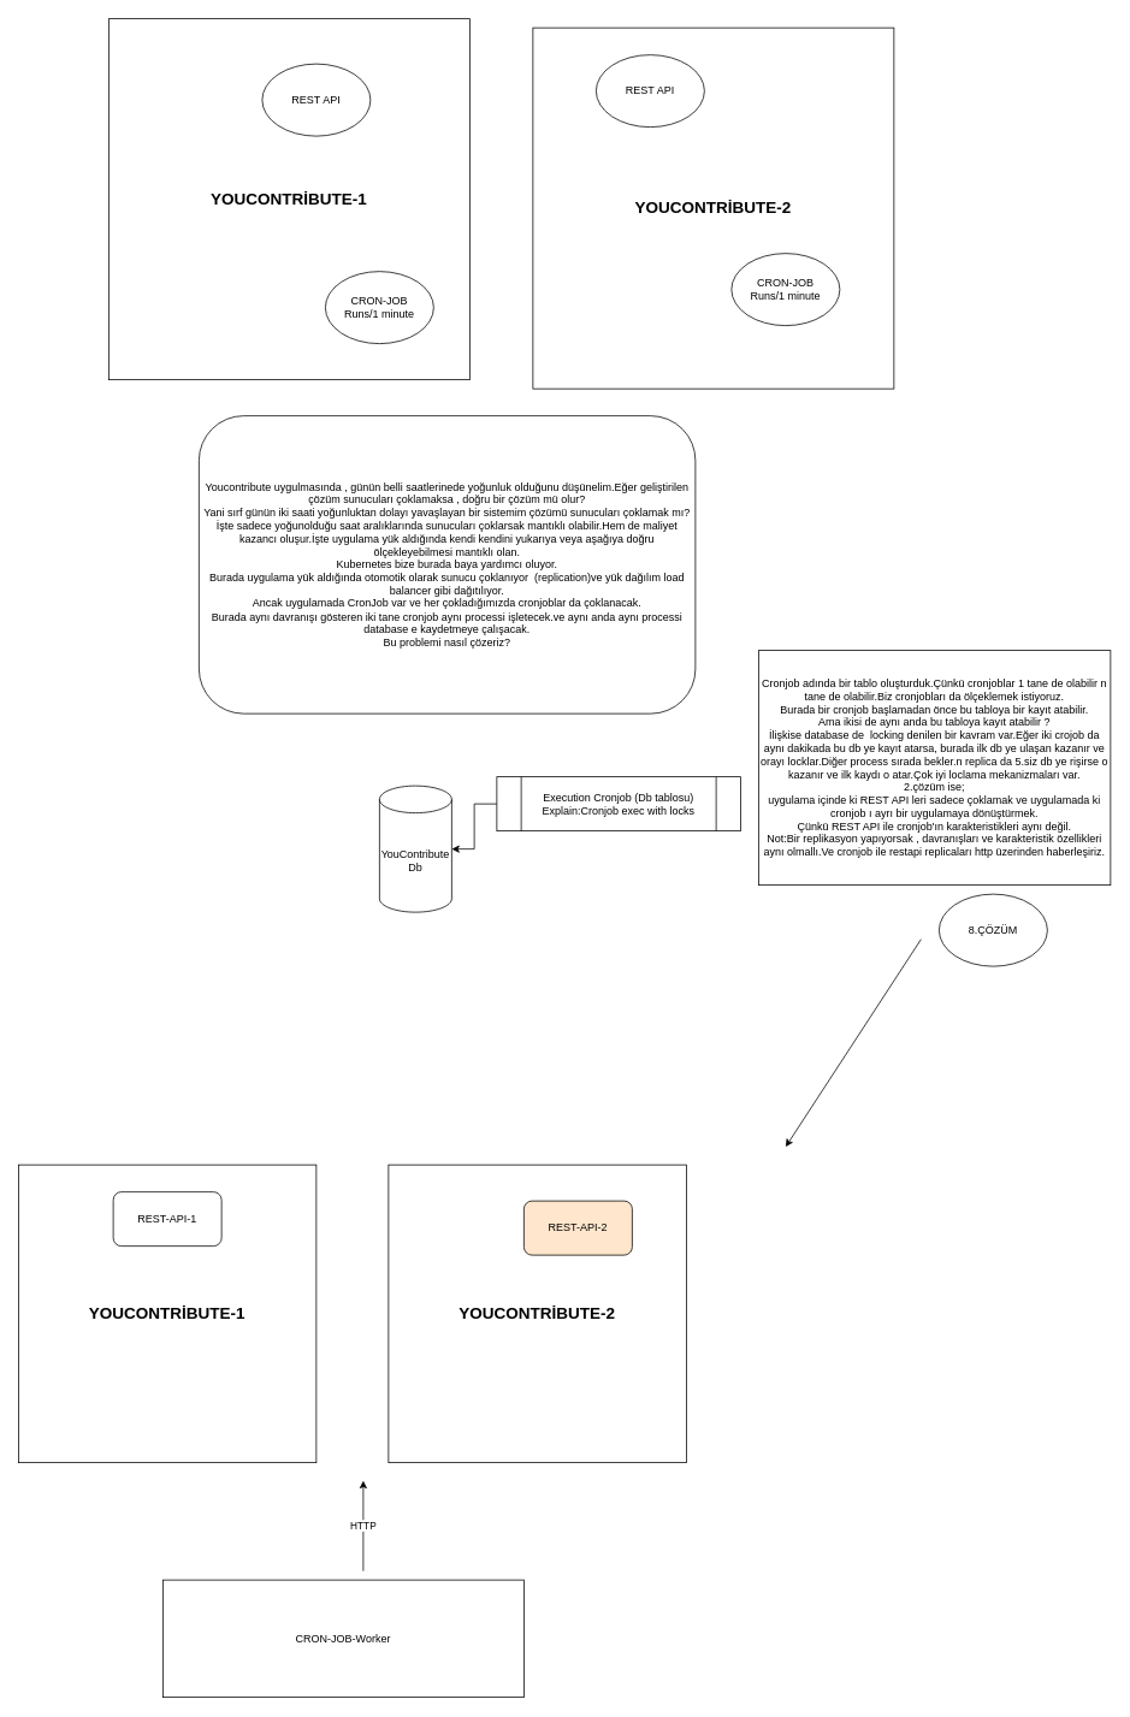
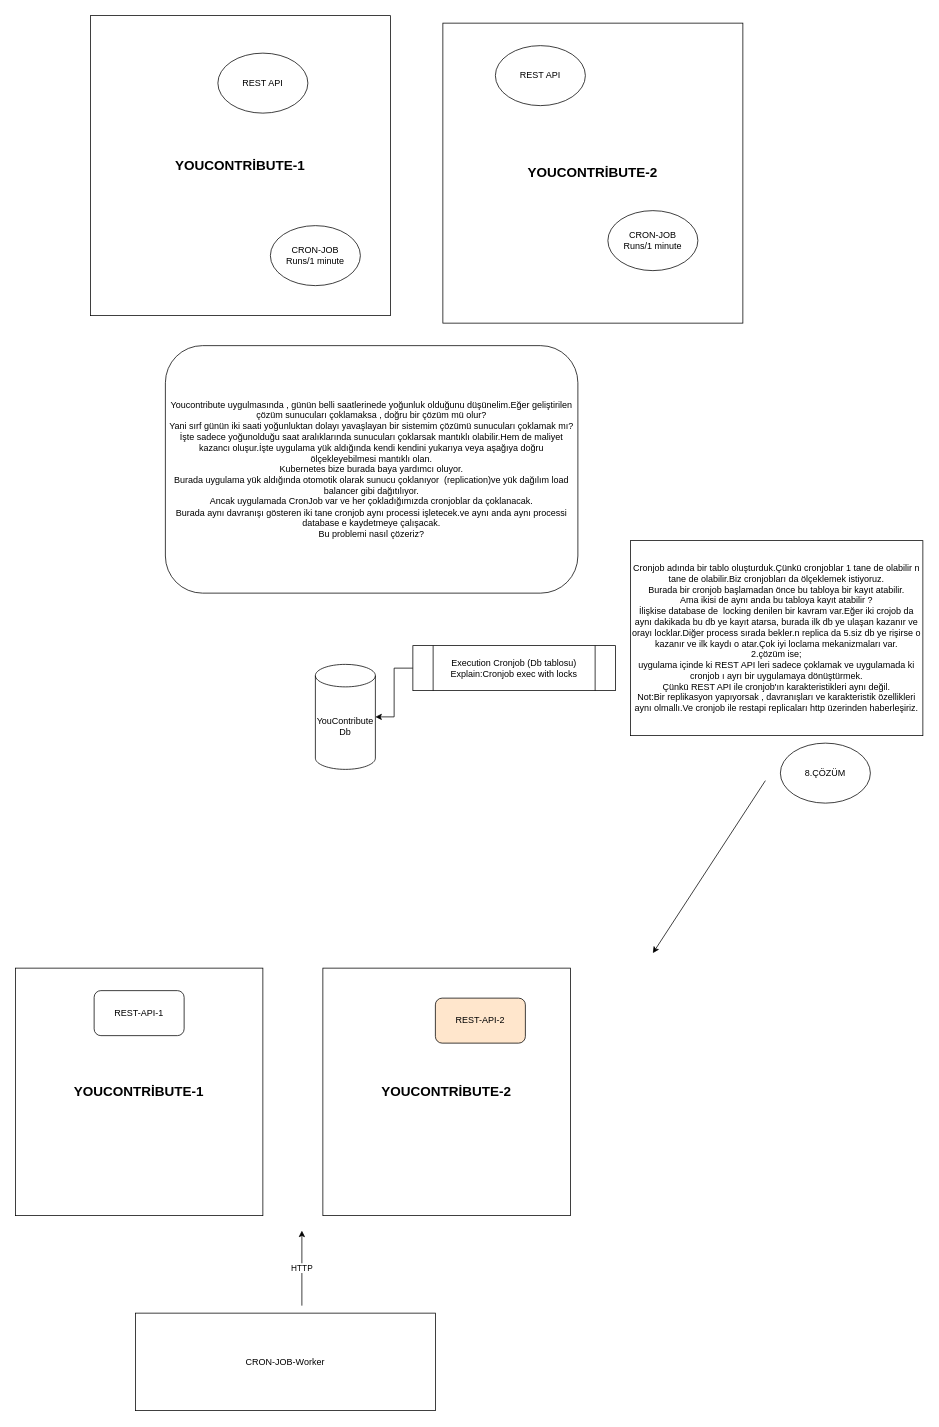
- <mxCell id="11" value="YouContribute Db" style="shape=cylinder3;whiteSpace=wrap;html=1;boundedLbl=1;backgroundOutline=1;size=15;" vertex="1" parent="1"><mxGeometry x="420" y="870" width="80" height="140" as="geometry" /></mxCell>
+ <mxCell id="11" value="YouContribute Db" style="shape=cylinder3;whiteSpace=wrap;html=1;boundedLbl=1;backgroundOutline=1;size=15;" vertex="1" parent="1"><mxGeometry x="420" y="885" width="80" height="140" as="geometry" /></mxCell>
